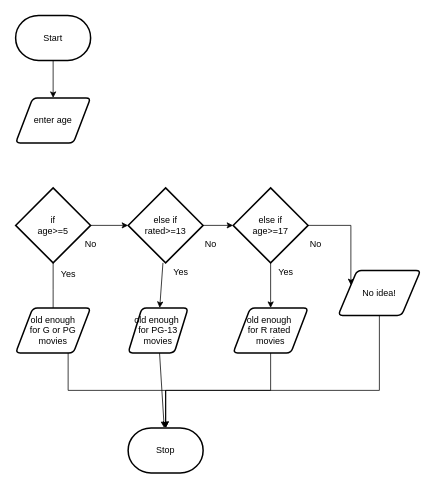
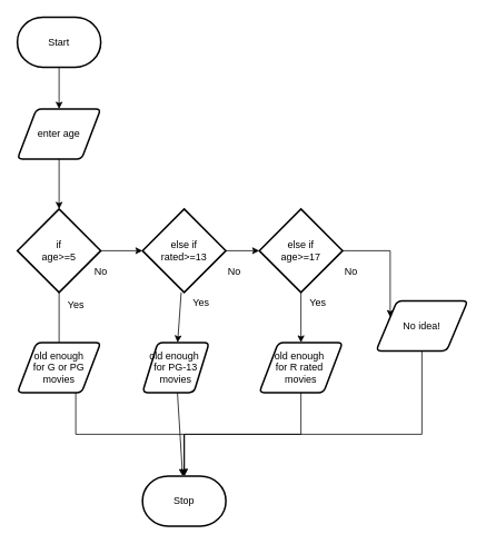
+ <mxCell id="4" value="" style="edgeStyle=orthogonalEdgeStyle;html=1;rounded=0;" edge="1" parent="1" source="8" target="6"><mxGeometry relative="1" as="geometry"><mxPoint x="200" y="80" as="sourcePoint" /><mxPoint x="200" y="650" as="targetPoint" /></mxGeometry></mxCell>
